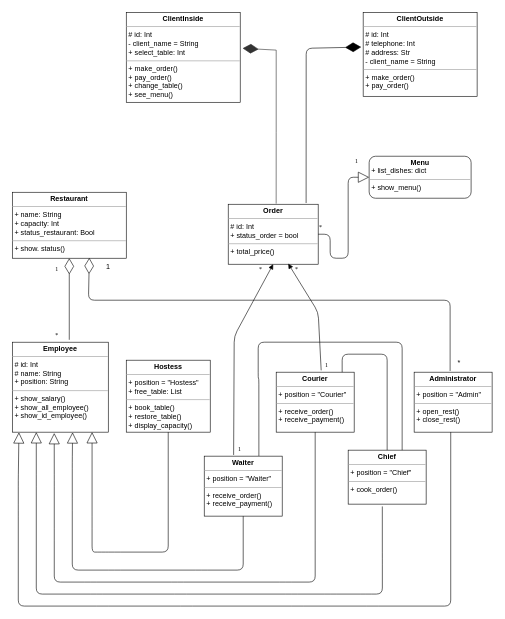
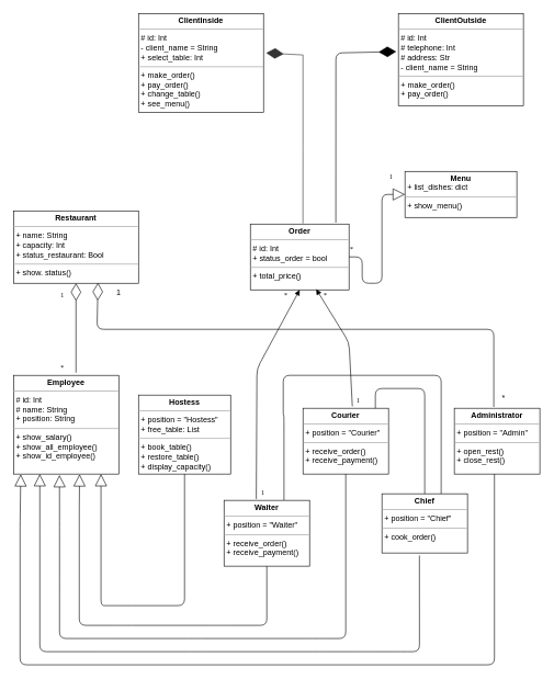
- <mxCell id="6" value="&lt;p style=&quot;margin: 0px ; margin-top: 4px ; text-align: center&quot;&gt;&lt;b&gt;Menu&lt;/b&gt;&lt;/p&gt;&lt;p style=&quot;margin: 0px ; margin-left: 4px&quot;&gt;+ list_dishes: dict&lt;/p&gt;&lt;hr size=&quot;1&quot;&gt;&lt;p style=&quot;margin: 0px ; margin-left: 4px&quot;&gt;+ show_menu()&lt;/p&gt;" style="verticalAlign=top;align=left;overflow=fill;fontSize=12;fontFamily=Helvetica;html=1;shadow=0;comic=0;labelBackgroundColor=none;strokeWidth=1;rounded=1;" parent="1" vertex="1"><mxGeometry x="615" y="260" width="170" height="70" as="geometry" /></mxCell>
+ <mxCell id="6" value="&lt;p style=&quot;margin: 0px ; margin-top: 4px ; text-align: center&quot;&gt;&lt;b&gt;Menu&lt;/b&gt;&lt;/p&gt;&lt;p style=&quot;margin: 0px ; margin-left: 4px&quot;&gt;+ list_dishes: dict&lt;/p&gt;&lt;hr size=&quot;1&quot;&gt;&lt;p style=&quot;margin: 0px ; margin-left: 4px&quot;&gt;+ show_menu()&lt;/p&gt;" style="verticalAlign=top;align=left;overflow=fill;fontSize=12;fontFamily=Helvetica;html=1;rounded=0;shadow=0;comic=0;labelBackgroundColor=none;strokeWidth=1" parent="1" vertex="1"><mxGeometry x="615" y="260" width="170" height="70" as="geometry" /></mxCell>
